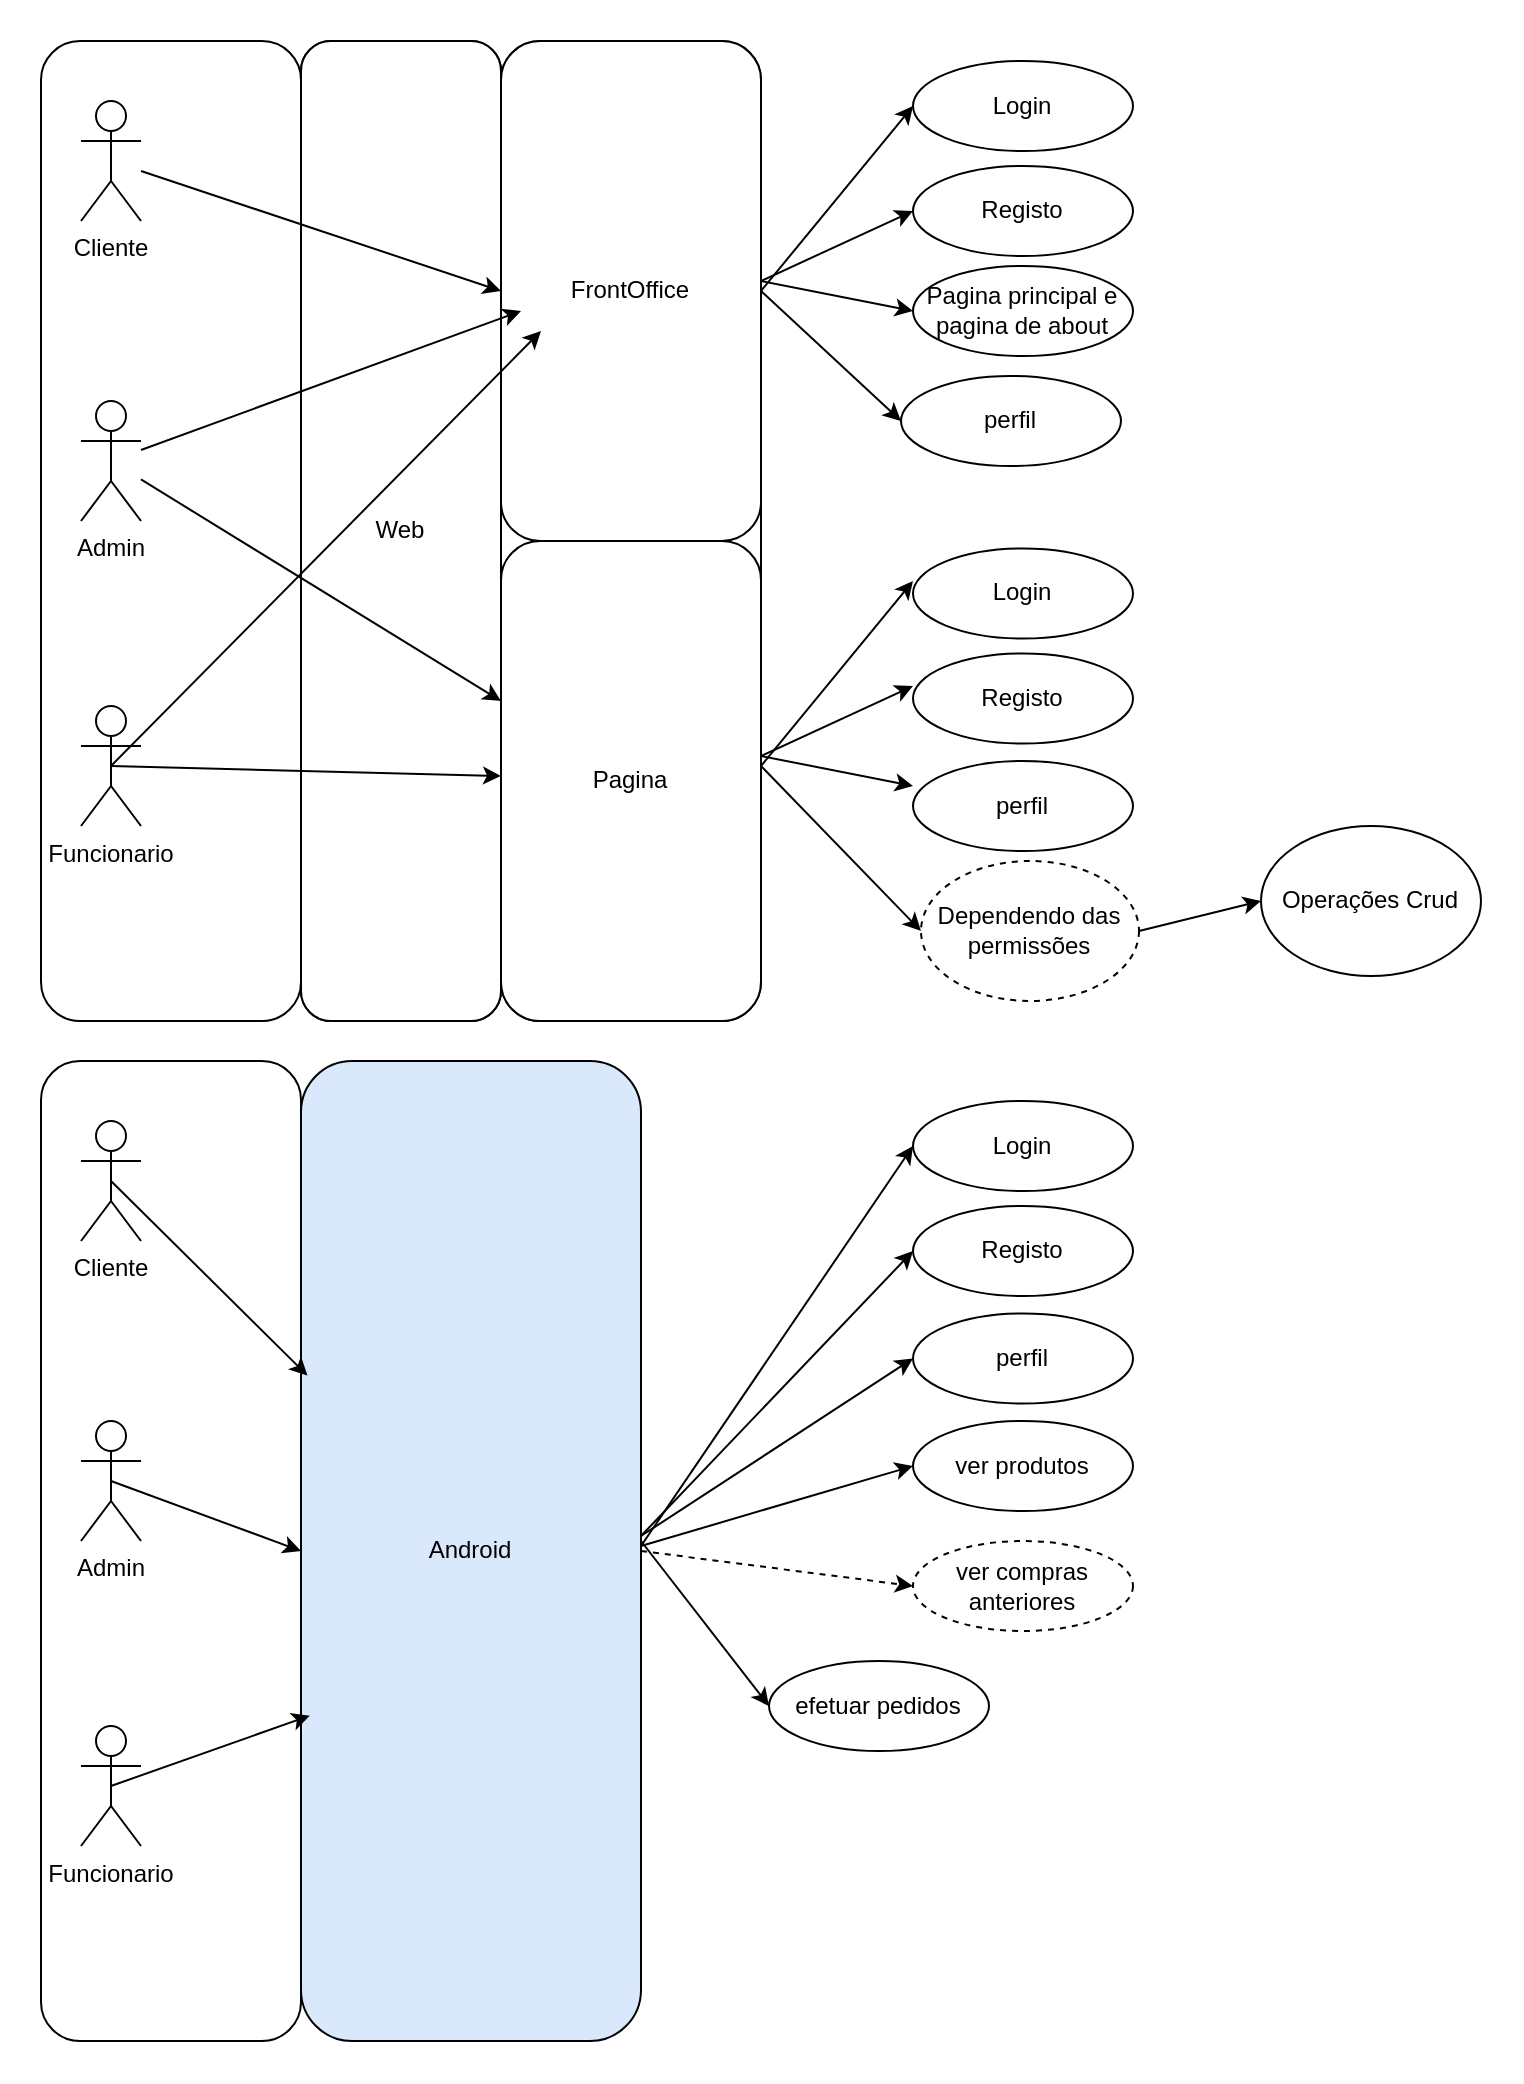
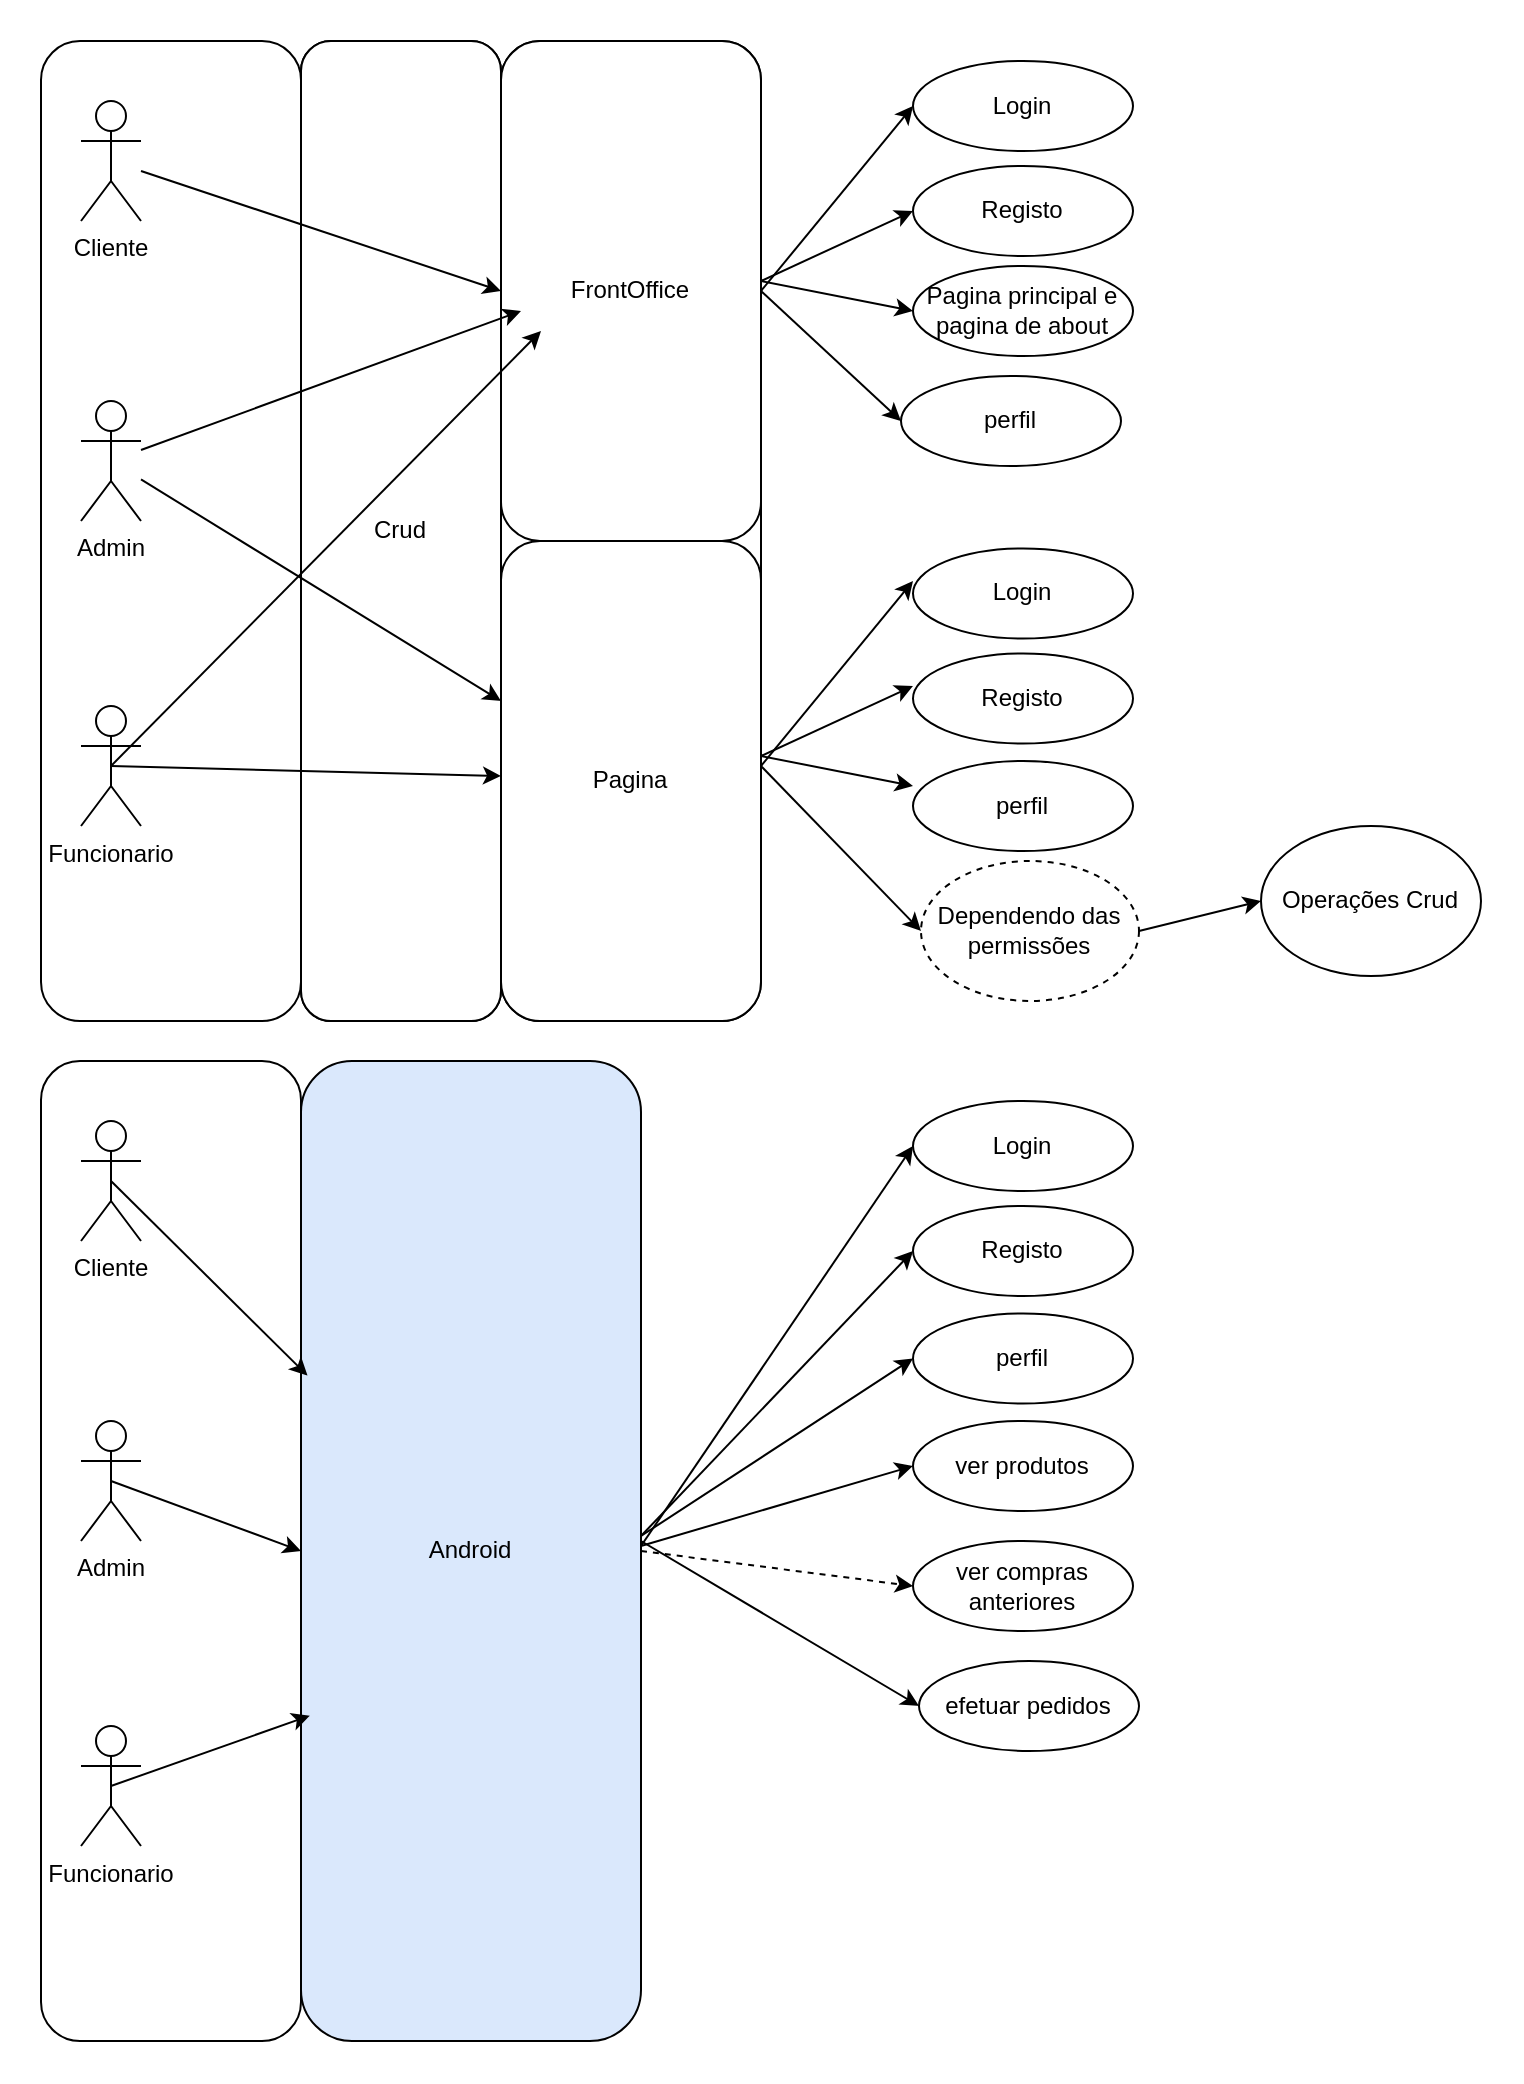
- <mxCell id="12" value="Web" style="rounded=1;whiteSpace=wrap;html=1;" vertex="1" parent="1"><mxGeometry x="150" y="20" width="100" height="490" as="geometry" /></mxCell>
+ <mxCell id="12" value="Crud" style="rounded=1;whiteSpace=wrap;html=1;" vertex="1" parent="1"><mxGeometry x="150" y="20" width="100" height="490" as="geometry" /></mxCell>
- <mxCell id="13" value="ver compras anteriores" style="ellipse;whiteSpace=wrap;html=1;dashed=1;" vertex="1" parent="1"><mxGeometry x="456" y="770" width="110" height="45" as="geometry" /></mxCell>
+ <mxCell id="13" value="ver compras anteriores" style="ellipse;whiteSpace=wrap;html=1;" vertex="1" parent="1"><mxGeometry x="456" y="770" width="110" height="45" as="geometry" /></mxCell>
- <mxCell id="52" value="efetuar pedidos" style="ellipse;whiteSpace=wrap;html=1;" vertex="1" parent="1"><mxGeometry x="384" y="830" width="110" height="45" as="geometry" /></mxCell>
+ <mxCell id="52" value="efetuar pedidos" style="ellipse;whiteSpace=wrap;html=1;" vertex="1" parent="1"><mxGeometry x="459" y="830" width="110" height="45" as="geometry" /></mxCell>
